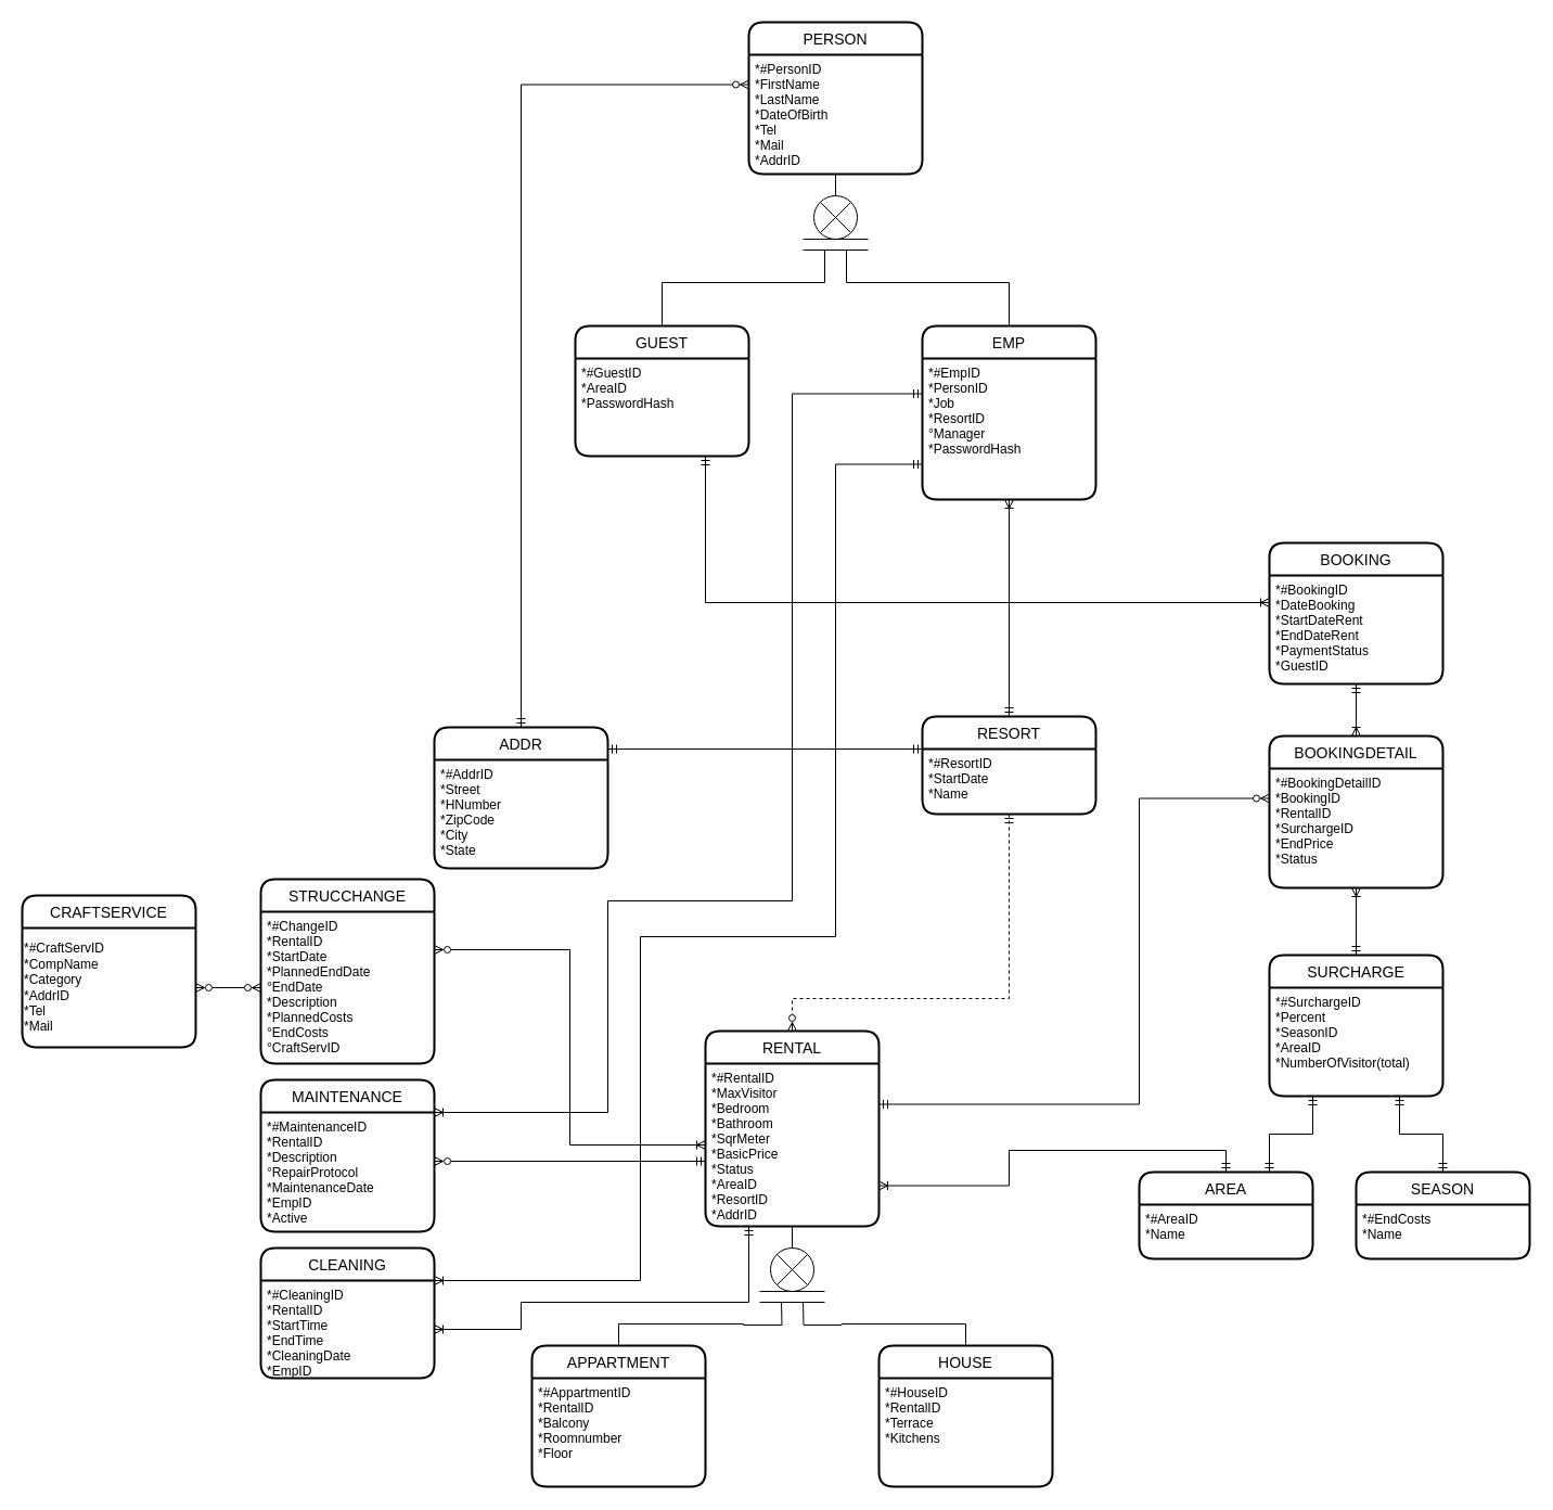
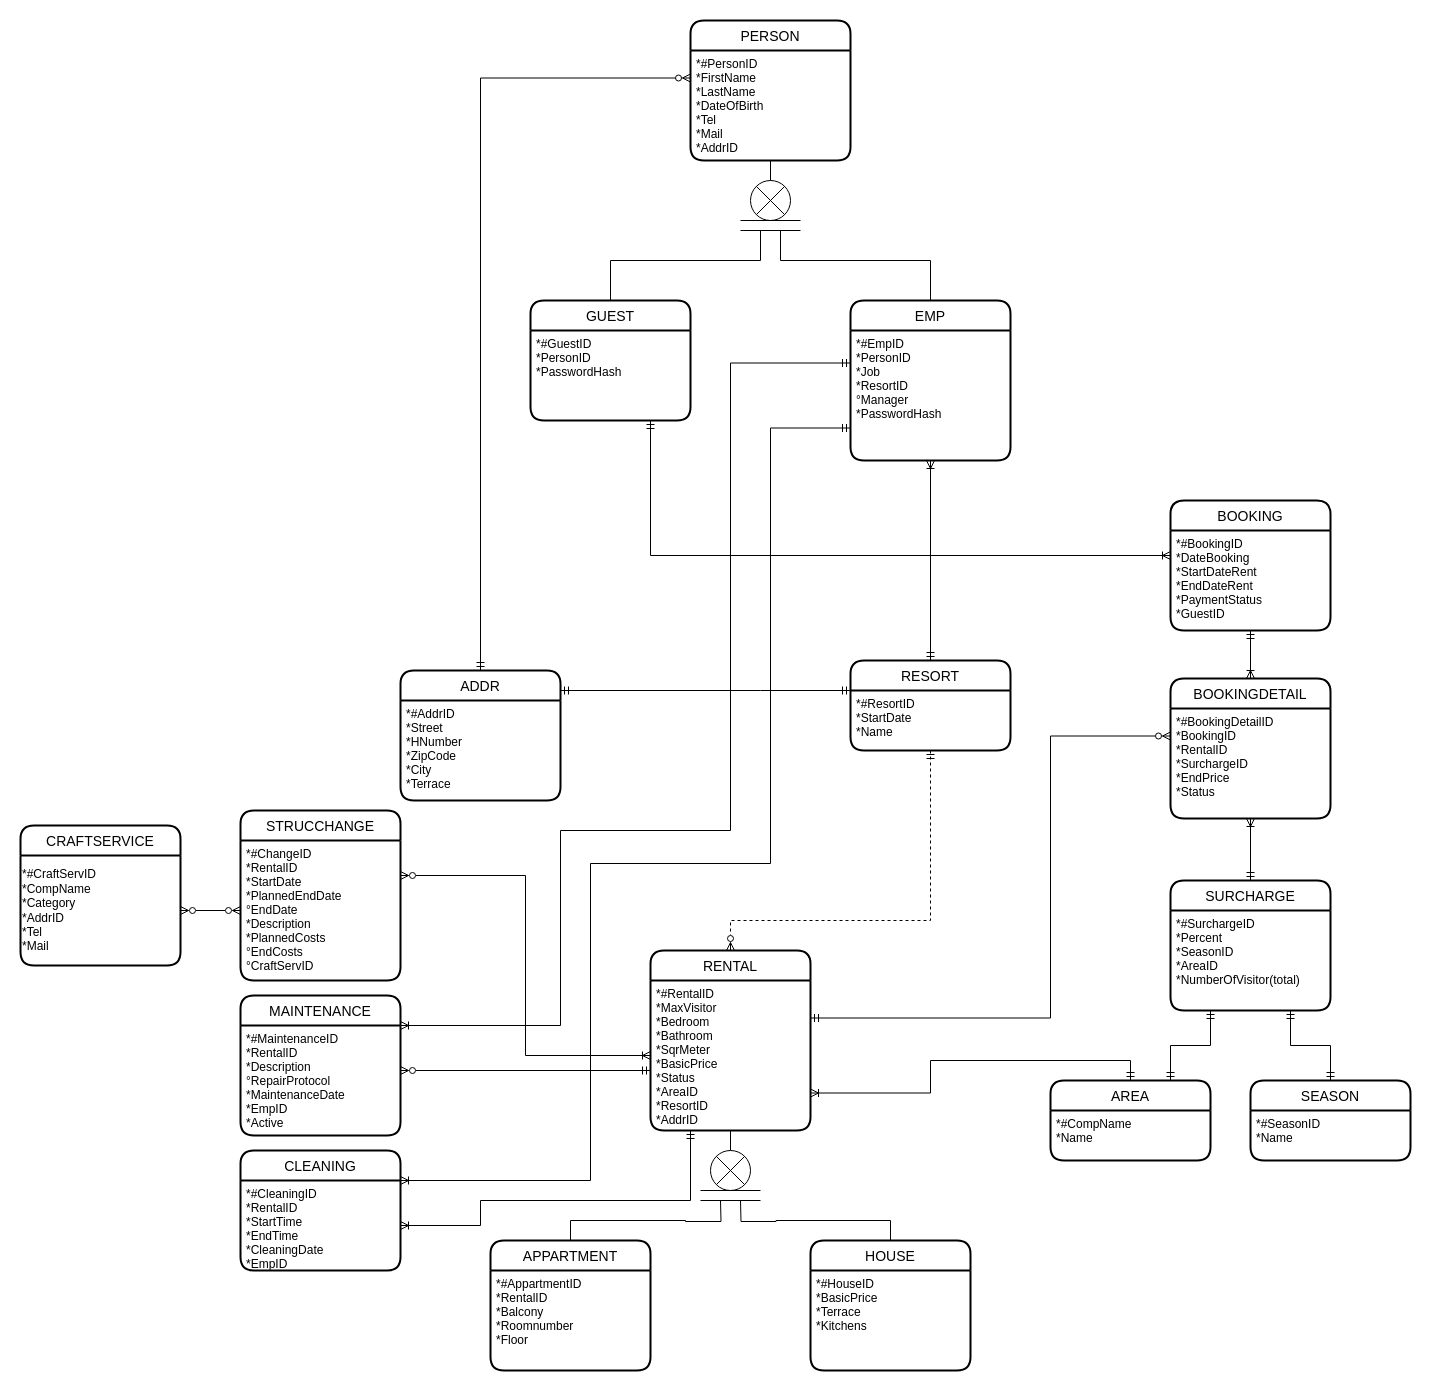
- <mxCell id="60" value="*#GuestID&#10;*AreaID&#10;*PasswordHash&#10;&#10;" style="align=left;strokeColor=none;fillColor=none;spacingLeft=4;fontSize=12;verticalAlign=top;resizable=0;rotatable=0;part=1;" vertex="1" parent="59"><mxGeometry y="30" width="160" height="90" as="geometry" /></mxCell>
+ <mxCell id="60" value="*#GuestID&#10;*PersonID&#10;*PasswordHash&#10;&#10;" style="align=left;strokeColor=none;fillColor=none;spacingLeft=4;fontSize=12;verticalAlign=top;resizable=0;rotatable=0;part=1;" vertex="1" parent="59"><mxGeometry y="30" width="160" height="90" as="geometry" /></mxCell>
- <mxCell id="3" value="*#AddrID&#10;*Street&#10;*HNumber&#10;*ZipCode&#10;*City&#10;*State&#10;&#10;" style="align=left;strokeColor=none;fillColor=none;spacingLeft=4;fontSize=12;verticalAlign=top;resizable=0;rotatable=0;part=1;" parent="2" vertex="1"><mxGeometry y="30" width="160" height="100" as="geometry" /></mxCell>
+ <mxCell id="3" value="*#AddrID&#10;*Street&#10;*HNumber&#10;*ZipCode&#10;*City&#10;*Terrace&#10;&#10;" style="align=left;strokeColor=none;fillColor=none;spacingLeft=4;fontSize=12;verticalAlign=top;resizable=0;rotatable=0;part=1;" parent="2" vertex="1"><mxGeometry y="30" width="160" height="100" as="geometry" /></mxCell>
- <mxCell id="27" value="*#AreaID&#10;*Name&#10;" style="align=left;strokeColor=none;fillColor=none;spacingLeft=4;fontSize=12;verticalAlign=top;resizable=0;rotatable=0;part=1;" parent="26" vertex="1"><mxGeometry y="30" width="160" height="50" as="geometry" /></mxCell>
+ <mxCell id="27" value="*#CompName&#10;*Name&#10;" style="align=left;strokeColor=none;fillColor=none;spacingLeft=4;fontSize=12;verticalAlign=top;resizable=0;rotatable=0;part=1;" parent="26" vertex="1"><mxGeometry y="30" width="160" height="50" as="geometry" /></mxCell>
- <mxCell id="29" value="*#EndCosts&#10;*Name&#10;" style="align=left;strokeColor=none;fillColor=none;spacingLeft=4;fontSize=12;verticalAlign=top;resizable=0;rotatable=0;part=1;" parent="28" vertex="1"><mxGeometry y="30" width="160" height="50" as="geometry" /></mxCell>
+ <mxCell id="29" value="*#SeasonID&#10;*Name&#10;" style="align=left;strokeColor=none;fillColor=none;spacingLeft=4;fontSize=12;verticalAlign=top;resizable=0;rotatable=0;part=1;" parent="28" vertex="1"><mxGeometry y="30" width="160" height="50" as="geometry" /></mxCell>
- <mxCell id="15" value="*#HouseID&#10;*RentalID&#10;*Terrace&#10;*Kitchens&#10;" style="align=left;strokeColor=none;fillColor=none;spacingLeft=4;fontSize=12;verticalAlign=top;resizable=0;rotatable=0;part=1;" parent="14" vertex="1"><mxGeometry y="30" width="160" height="100" as="geometry" /></mxCell>
+ <mxCell id="15" value="*#HouseID&#10;*BasicPrice&#10;*Terrace&#10;*Kitchens&#10;" style="align=left;strokeColor=none;fillColor=none;spacingLeft=4;fontSize=12;verticalAlign=top;resizable=0;rotatable=0;part=1;" parent="14" vertex="1"><mxGeometry y="30" width="160" height="100" as="geometry" /></mxCell>
